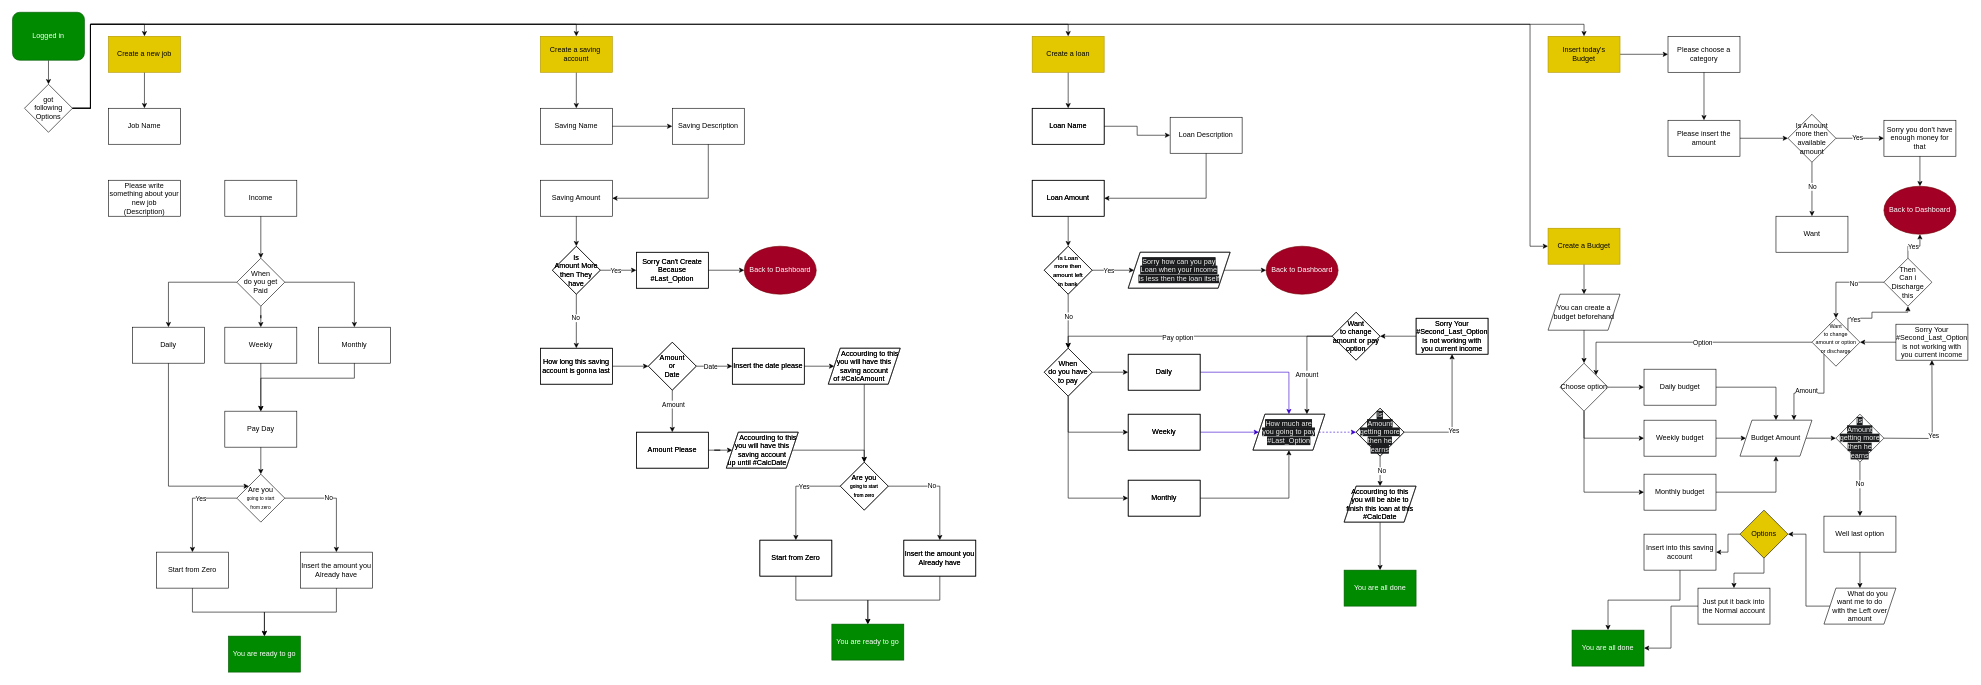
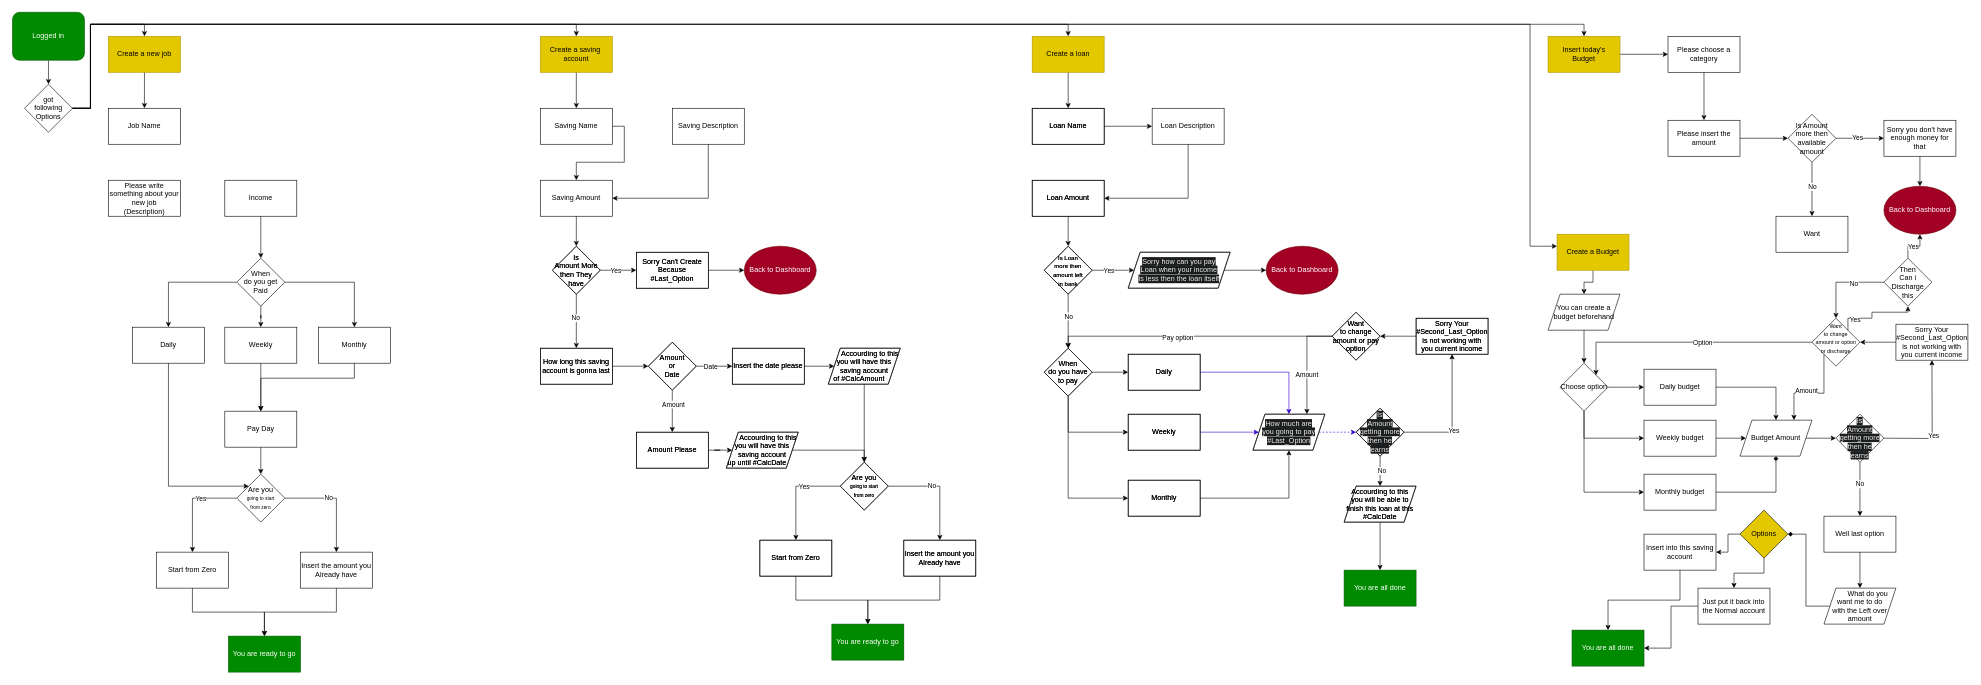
- <mxCell id="205" value="" style="edgeStyle=orthogonalEdgeStyle;rounded=0;orthogonalLoop=1;jettySize=auto;html=1;exitX=1;exitY=0.5;exitDx=0;exitDy=0;entryX=0;entryY=0.5;entryDx=0;entryDy=0;" edge="1" parent="1" target="207" source="31"><mxGeometry relative="1" as="geometry"><mxPoint x="1040" y="220" as="sourcePoint" /></mxGeometry></mxCell>
+ <mxCell id="205" value="" style="edgeStyle=orthogonalEdgeStyle;rounded=0;orthogonalLoop=1;jettySize=auto;html=1;exitX=1;exitY=0.5;exitDx=0;exitDy=0;" edge="1" parent="1" target="33" source="31"><mxGeometry relative="1" as="geometry"><mxPoint x="1040" y="220" as="sourcePoint" /></mxGeometry></mxCell>
- <mxCell id="204" value="Loan Description" style="whiteSpace=wrap;html=1;fillColor=none;" vertex="1" parent="1"><mxGeometry x="1950" y="195" width="120" height="60" as="geometry" /></mxCell>
+ <mxCell id="204" value="Loan Description" style="whiteSpace=wrap;html=1;fillColor=none;" vertex="1" parent="1"><mxGeometry x="1920" y="180" width="120" height="60" as="geometry" /></mxCell>
- <mxCell id="157" value="Create a Budget" style="whiteSpace=wrap;html=1;fillColor=#e3c800;fontColor=#000000;strokeColor=#B09500;" parent="1" vertex="1"><mxGeometry x="2580" y="380" width="120" height="60" as="geometry" /></mxCell>
+ <mxCell id="157" value="Create a Budget" style="whiteSpace=wrap;html=1;fillColor=#e3c800;fontColor=#000000;strokeColor=#B09500;" parent="1" vertex="1"><mxGeometry x="2595" y="390" width="120" height="60" as="geometry" /></mxCell>
- <mxCell id="168" style="edgeStyle=orthogonalEdgeStyle;rounded=0;orthogonalLoop=1;jettySize=auto;html=1;" parent="1" source="169" target="171" edge="1"><mxGeometry relative="1" as="geometry" /></mxCell>
+ <mxCell id="168" style="edgeStyle=orthogonalEdgeStyle;rounded=0;orthogonalLoop=1;jettySize=auto;html=1;endArrow=diamond;" parent="1" source="169" target="171" edge="1"><mxGeometry relative="1" as="geometry" /></mxCell>
- <mxCell id="193" value="" style="edgeStyle=orthogonalEdgeStyle;rounded=0;orthogonalLoop=1;jettySize=auto;html=1;" parent="1" source="194" target="197" edge="1"><mxGeometry relative="1" as="geometry"><Array as="points"><mxPoint x="3010" y="1010" /><mxPoint x="3010" y="890" /></Array></mxGeometry></mxCell>
+ <mxCell id="193" value="" style="edgeStyle=orthogonalEdgeStyle;rounded=0;orthogonalLoop=1;jettySize=auto;html=1;endArrow=diamond;" parent="1" source="194" target="197" edge="1"><mxGeometry relative="1" as="geometry"><Array as="points"><mxPoint x="3010" y="1010" /><mxPoint x="3010" y="890" /></Array></mxGeometry></mxCell>
